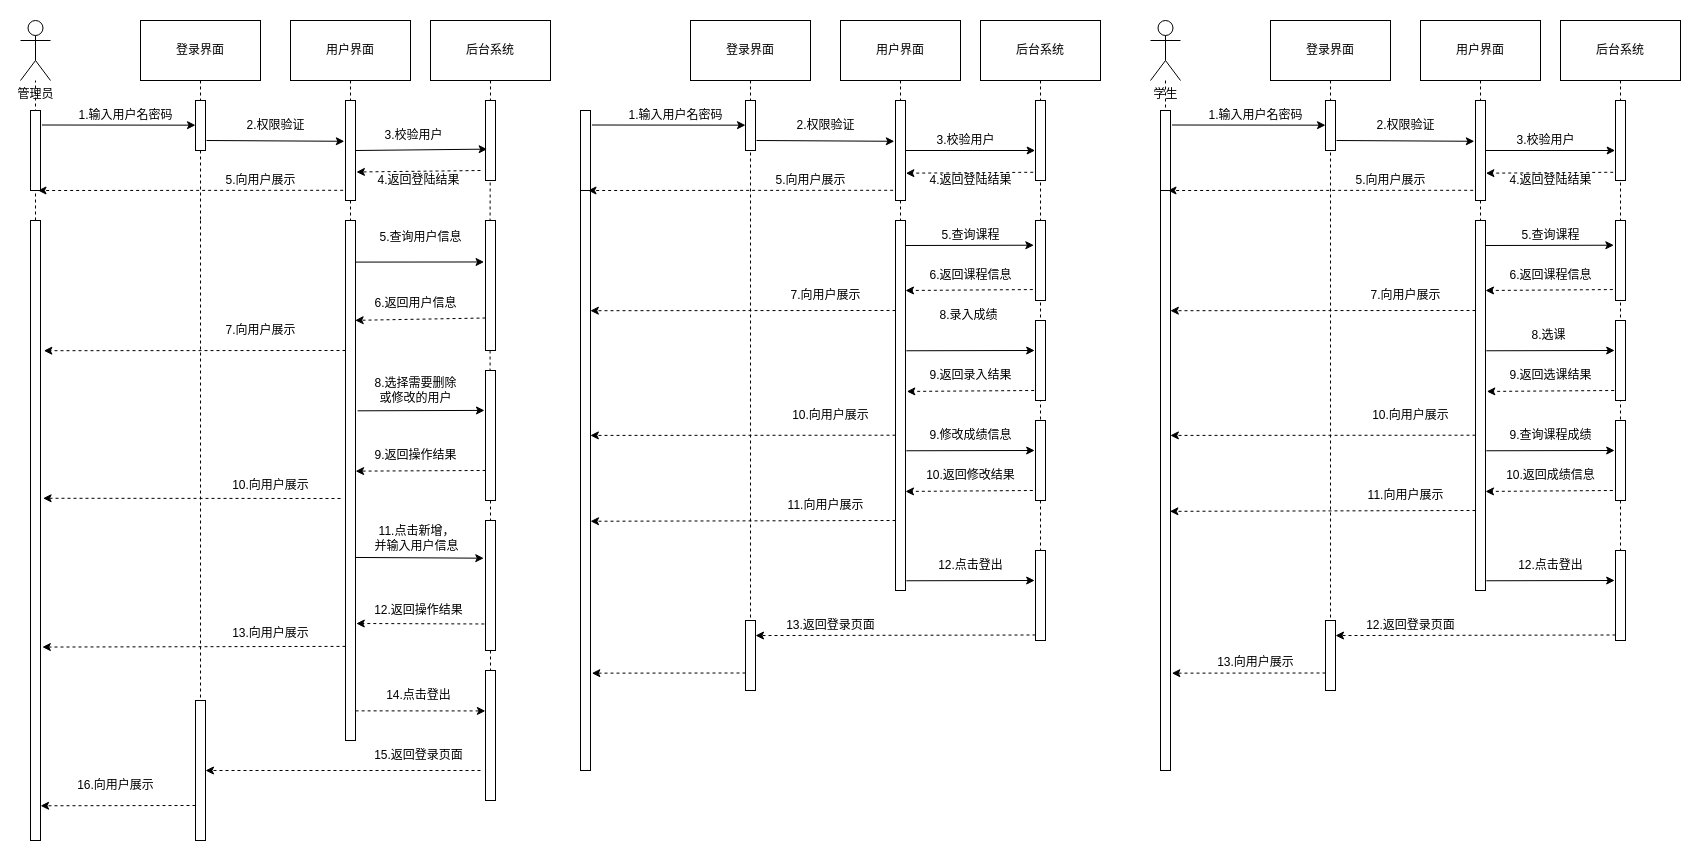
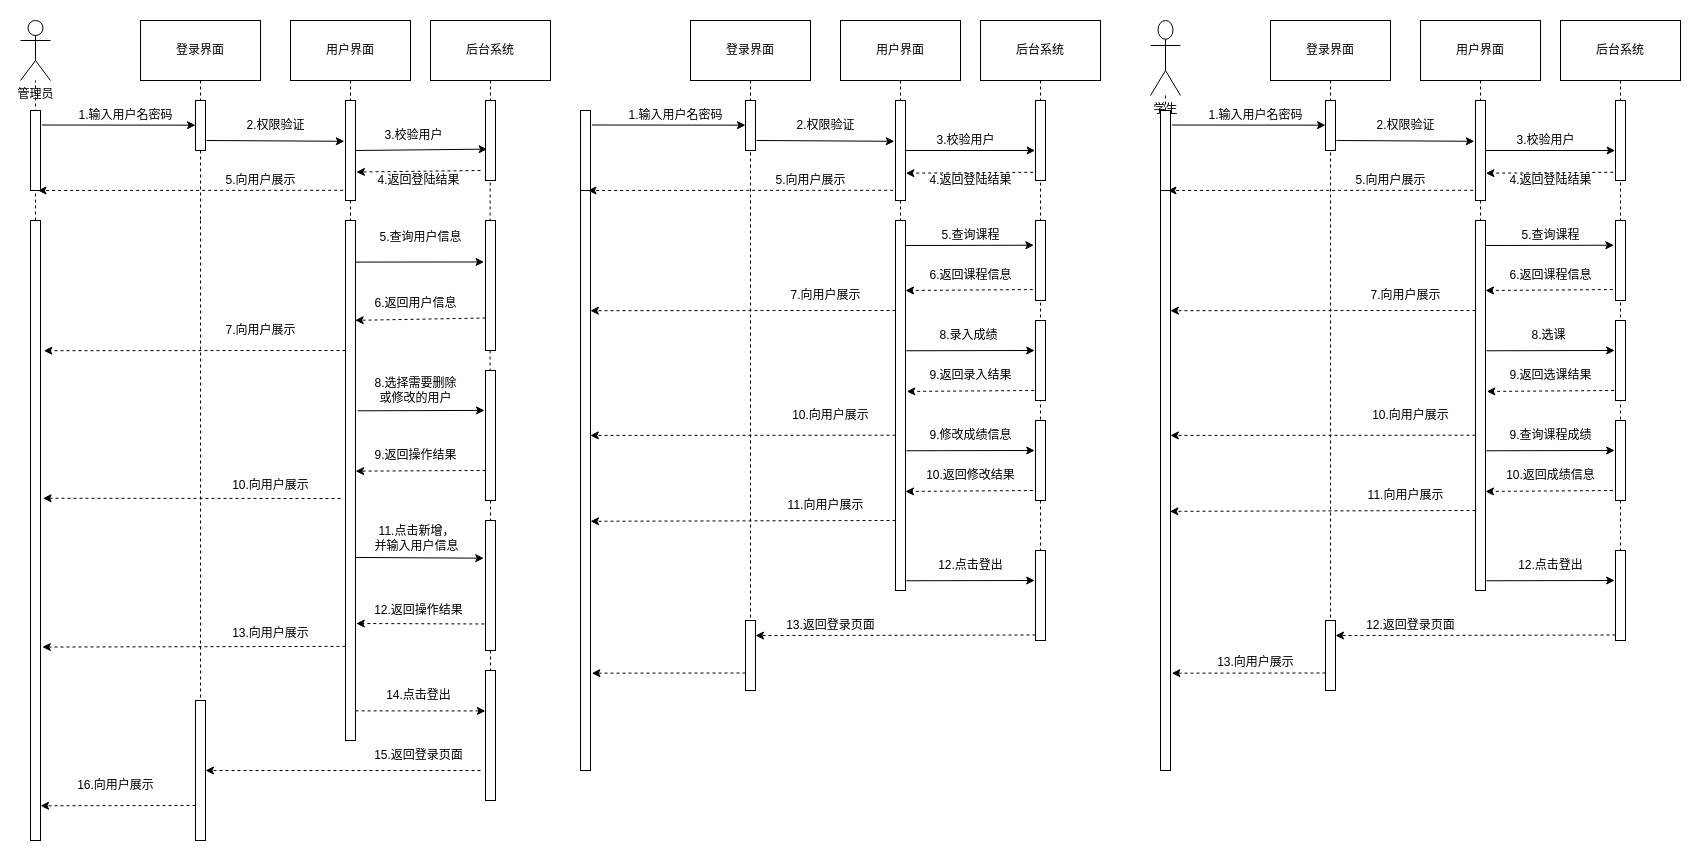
- <mxCell id="111" value="学生" style="shape=umlActor;verticalLabelPosition=bottom;verticalAlign=top;html=1;outlineConnect=0;" vertex="1" parent="1"><mxGeometry x="1150" y="20" width="30" height="60" as="geometry" /></mxCell>
+ <mxCell id="111" value="学生" style="shape=umlActor;verticalLabelPosition=bottom;verticalAlign=top;html=1;outlineConnect=0;" vertex="1" parent="1"><mxGeometry x="1150" y="20" width="30" height="75" as="geometry" /></mxCell>
- <mxCell id="81" value="8.录入成绩" style="text;html=1;align=center;verticalAlign=middle;resizable=0;points=[];autosize=1;strokeColor=none;fillColor=none;" vertex="1" parent="1"><mxGeometry x="928" y="300" width="80" height="30" as="geometry" /></mxCell>
+ <mxCell id="81" value="8.录入成绩" style="text;html=1;align=center;verticalAlign=middle;resizable=0;points=[];autosize=1;strokeColor=none;fillColor=none;" vertex="1" parent="1"><mxGeometry x="928" y="320" width="80" height="30" as="geometry" /></mxCell>
